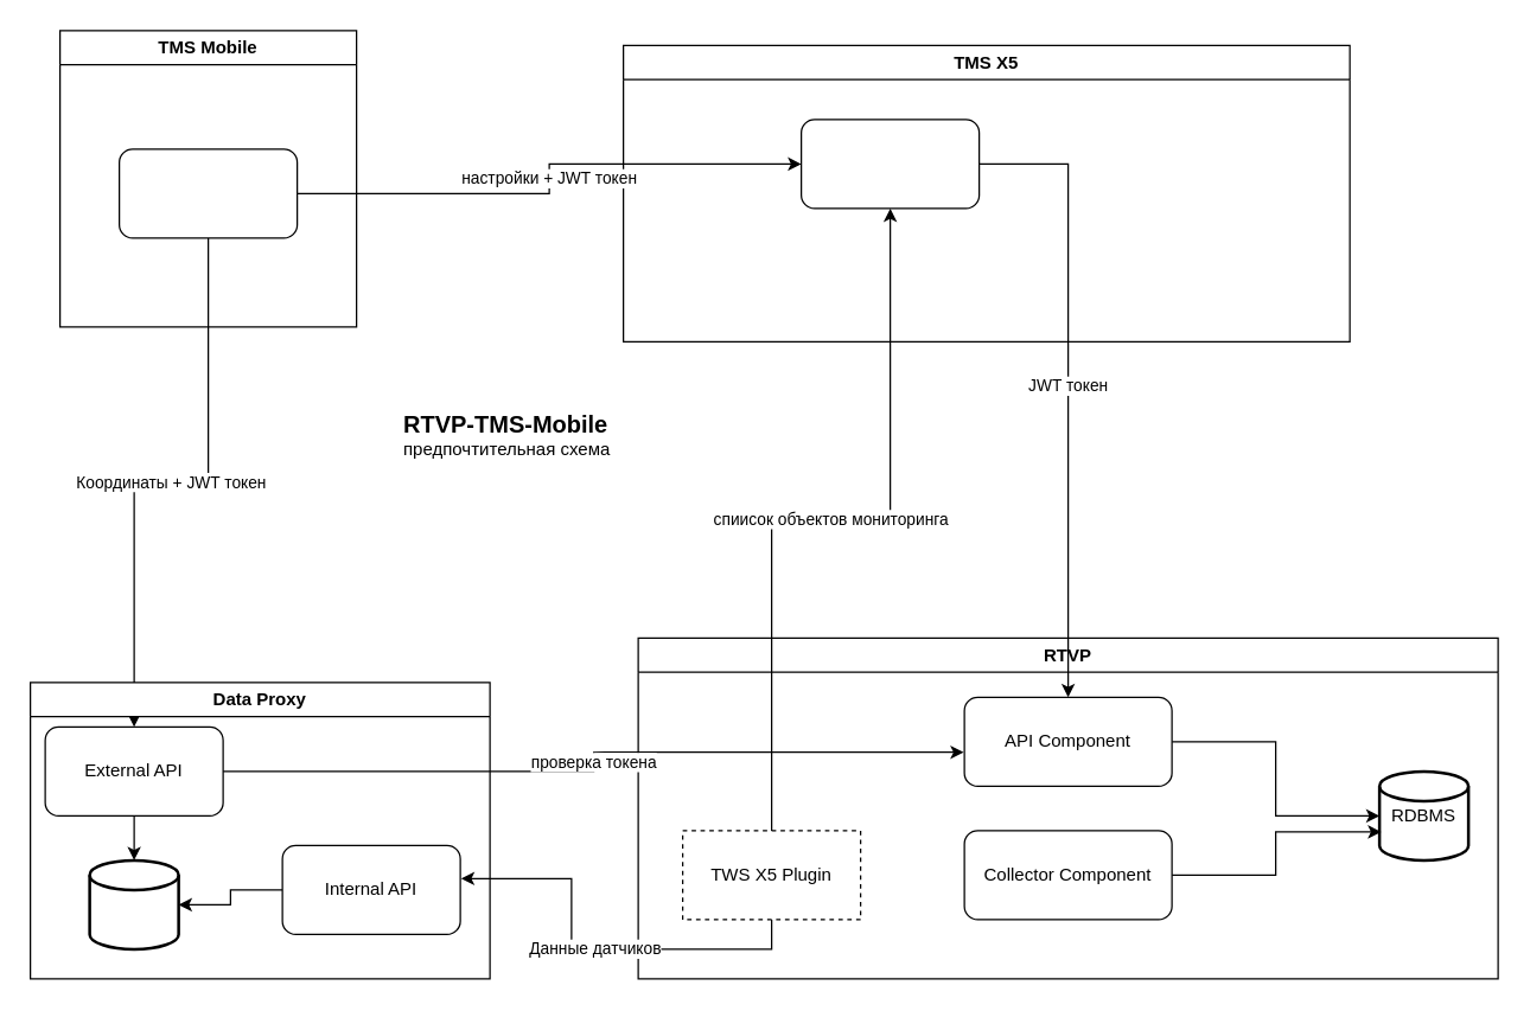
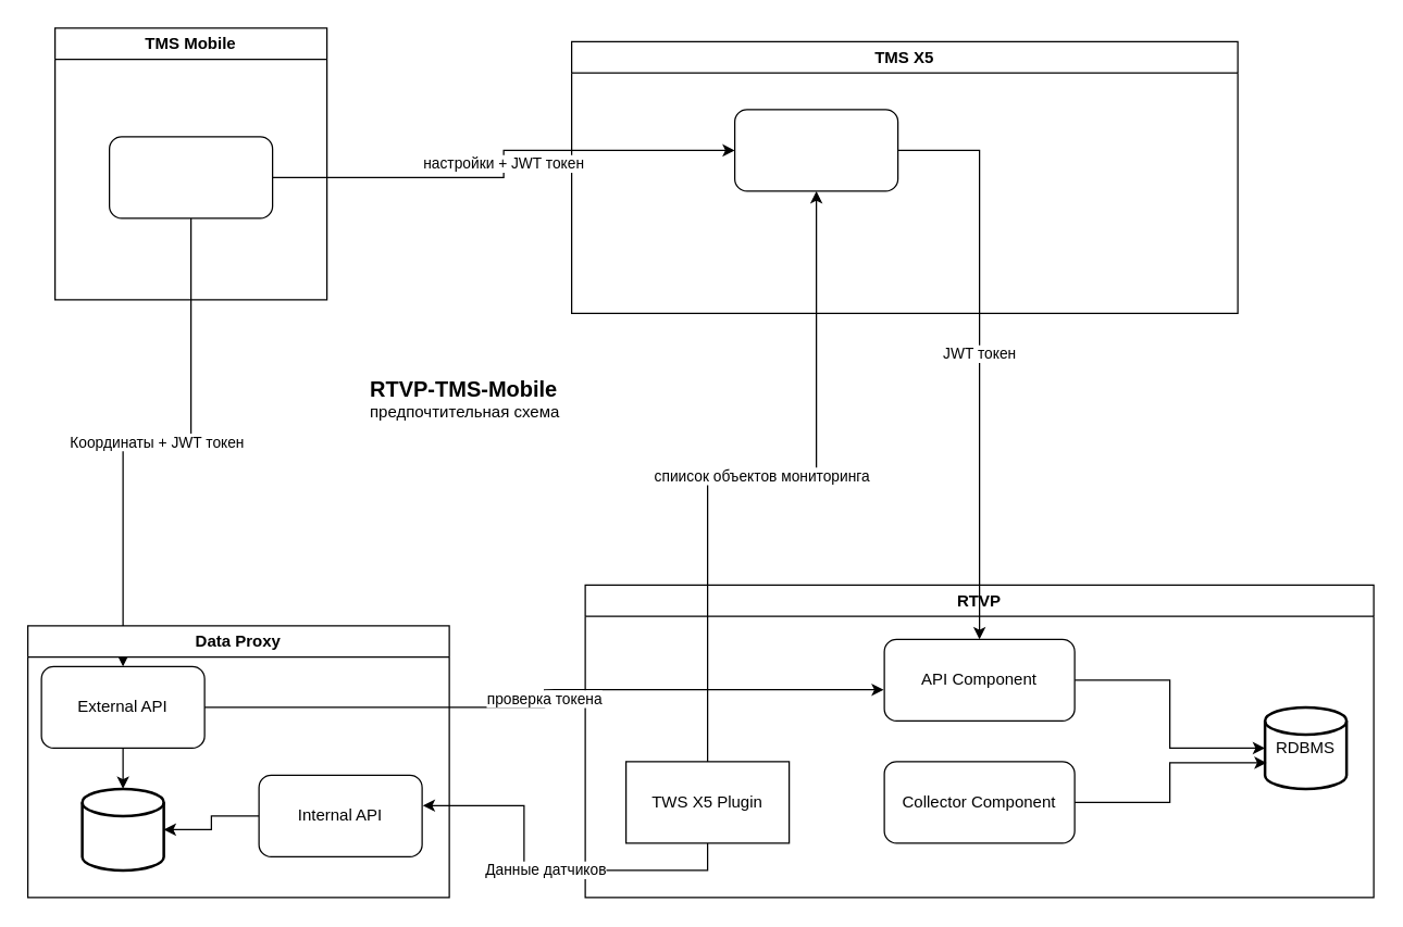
- <mxCell id="3" value="TWS X5 Plugin" style="rounded=0;whiteSpace=wrap;html=1;dashed=1;" parent="2" vertex="1"><mxGeometry x="30" y="130" width="120" height="60" as="geometry" /></mxCell>
+ <mxCell id="3" value="TWS X5 Plugin" style="rounded=0;whiteSpace=wrap;html=1;" parent="2" vertex="1"><mxGeometry x="30" y="130" width="120" height="60" as="geometry" /></mxCell>
